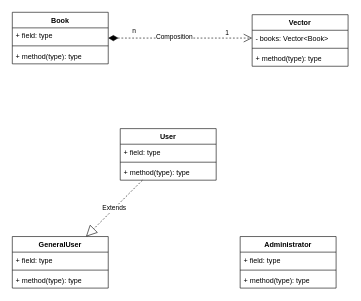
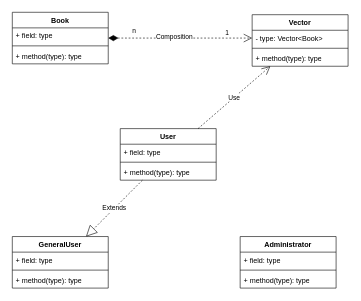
- <mxCell id="15" value="- books: Vector&amp;lt;Book&amp;gt;" style="text;strokeColor=none;fillColor=none;align=left;verticalAlign=top;spacingLeft=4;spacingRight=4;overflow=hidden;rotatable=0;points=[[0,0.5],[1,0.5]];portConstraint=eastwest;whiteSpace=wrap;html=1;" vertex="1" parent="14"><mxGeometry y="26" width="160" height="26" as="geometry" /></mxCell>
+ <mxCell id="15" value="- type: Vector&amp;lt;Book&amp;gt;" style="text;strokeColor=none;fillColor=none;align=left;verticalAlign=top;spacingLeft=4;spacingRight=4;overflow=hidden;rotatable=0;points=[[0,0.5],[1,0.5]];portConstraint=eastwest;whiteSpace=wrap;html=1;" vertex="1" parent="14"><mxGeometry y="26" width="160" height="26" as="geometry" /></mxCell>
+ <mxCell id="26" value="Use" style="endArrow=open;endSize=12;dashed=1;html=1;rounded=0;" edge="1" parent="1" source="18" target="14"><mxGeometry width="160" relative="1" as="geometry"><mxPoint x="210" y="184" as="sourcePoint" /><mxPoint x="370" y="184" as="targetPoint" /></mxGeometry></mxCell>
